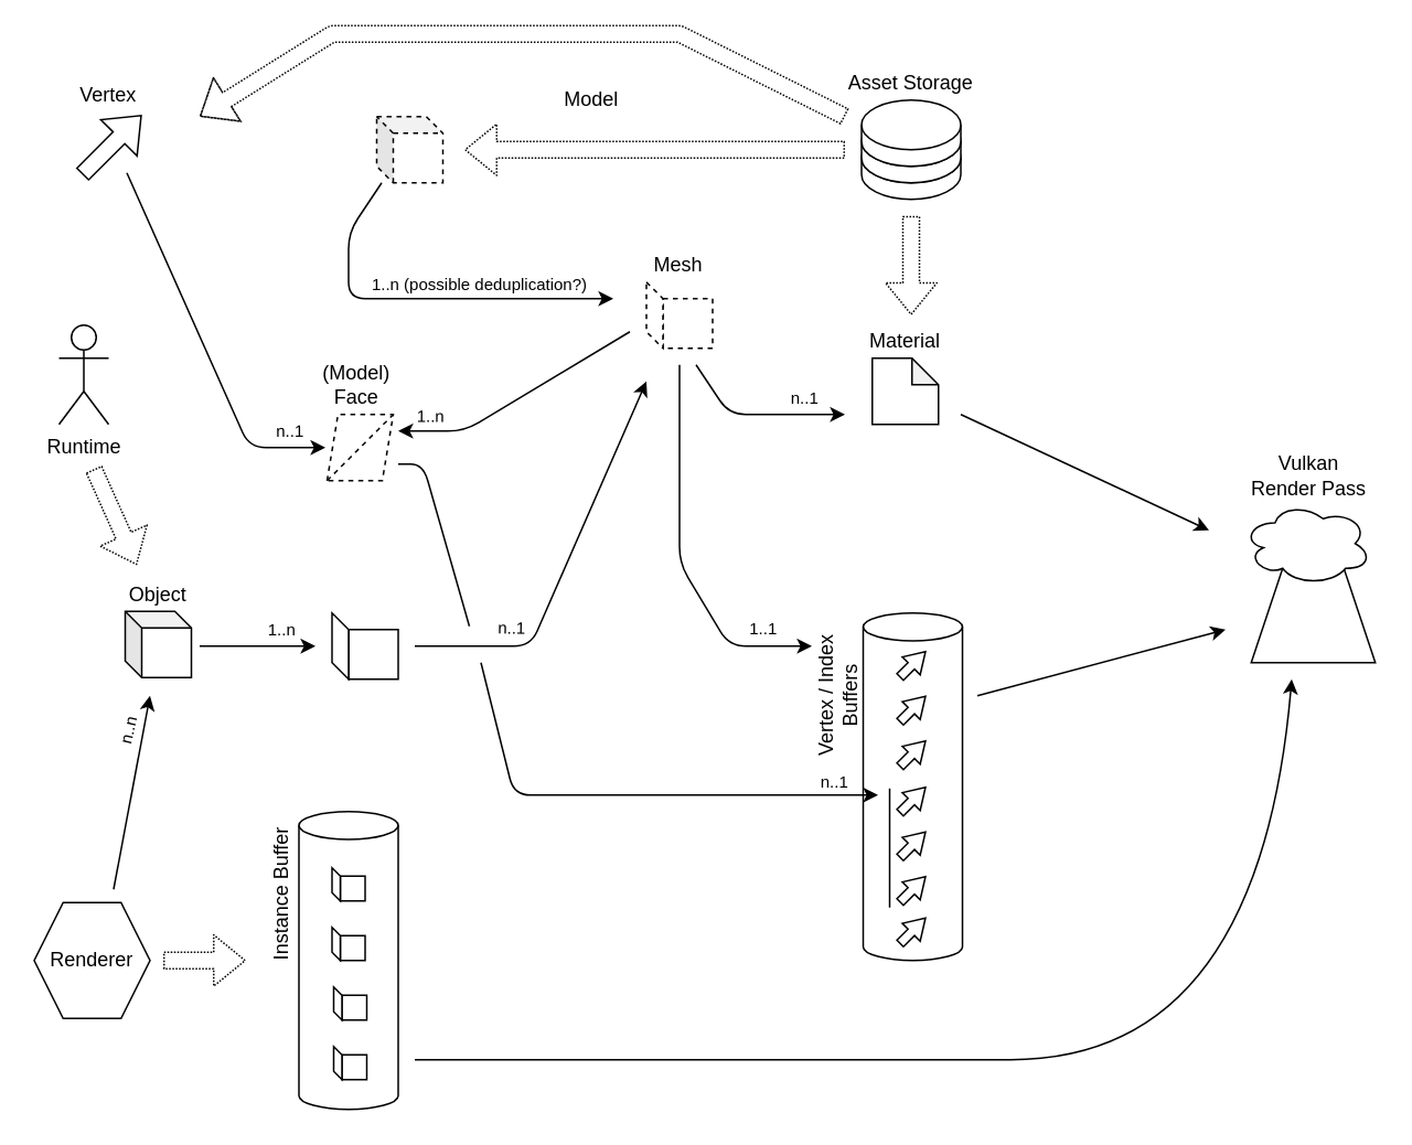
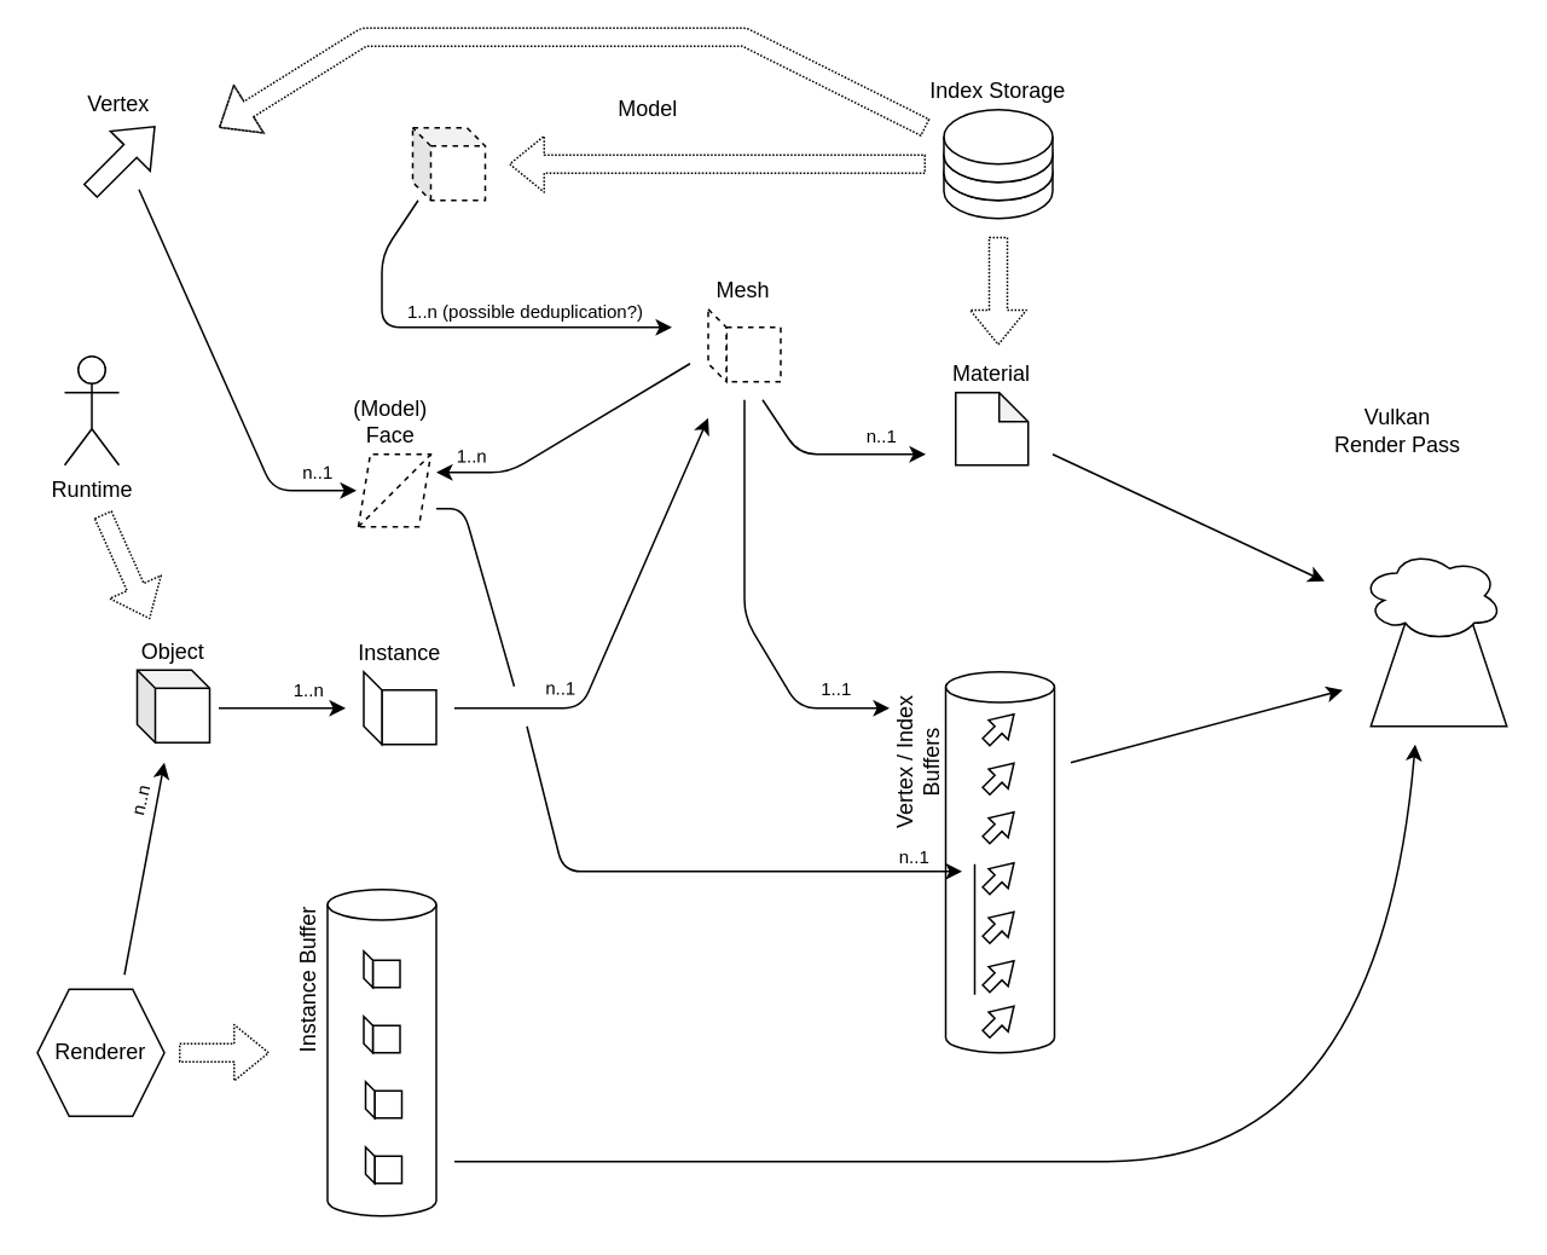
- <mxCell id="67" value="Asset Storage" style="text;html=1;strokeColor=none;fillColor=none;align=center;verticalAlign=middle;whiteSpace=wrap;rounded=0;" parent="1" vertex="1"><mxGeometry x="510" y="40" width="80" height="20" as="geometry" /></mxCell>
+ <mxCell id="67" value="Index Storage" style="text;html=1;strokeColor=none;fillColor=none;align=center;verticalAlign=middle;whiteSpace=wrap;rounded=0;" parent="1" vertex="1"><mxGeometry x="510" y="40" width="80" height="20" as="geometry" /></mxCell>
- <mxCell id="79" value="Vulkan&lt;br&gt;Render Pass" style="text;html=1;strokeColor=none;fillColor=none;align=center;verticalAlign=middle;whiteSpace=wrap;rounded=0;" parent="1" vertex="1"><mxGeometry x="750" y="270" width="80.5" height="33" as="geometry" /></mxCell>
+ <mxCell id="79" value="Vulkan&lt;br&gt;Render Pass" style="text;html=1;strokeColor=none;fillColor=none;align=center;verticalAlign=middle;whiteSpace=wrap;rounded=0;" parent="1" vertex="1"><mxGeometry x="730" y="220" width="80.5" height="33" as="geometry" /></mxCell>
+ <mxCell id="48" value="Instance" style="text;html=1;strokeColor=none;fillColor=none;align=center;verticalAlign=middle;whiteSpace=wrap;rounded=0;" parent="1" vertex="1"><mxGeometry x="190" y="350" width="60" height="20" as="geometry" /></mxCell>
